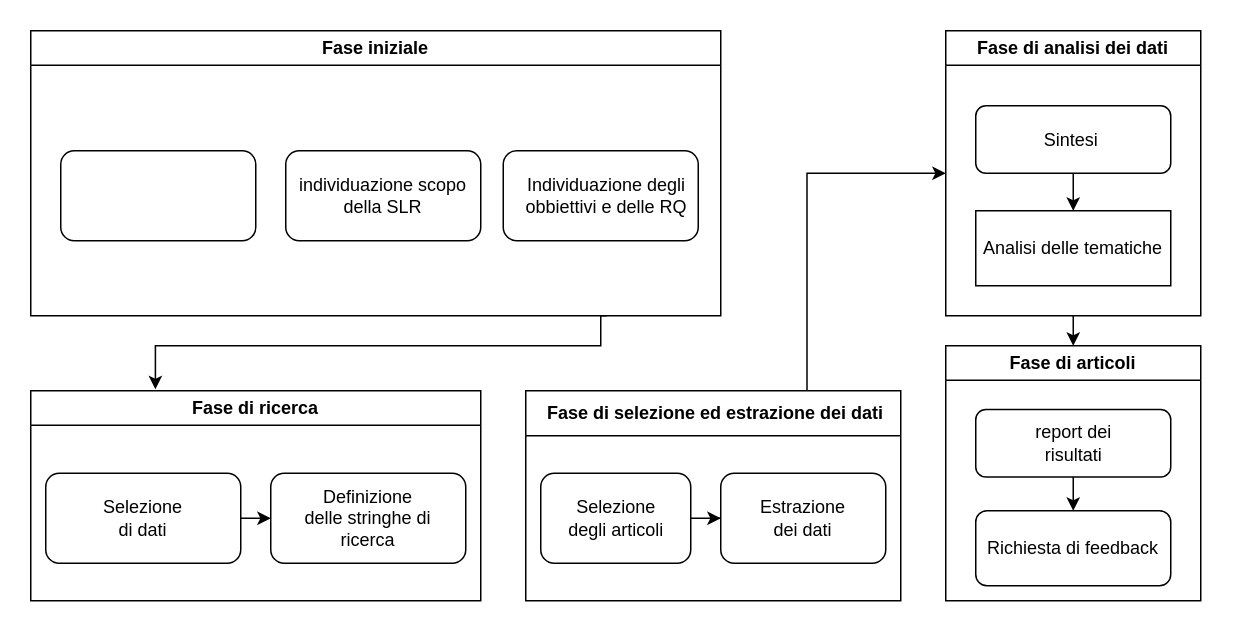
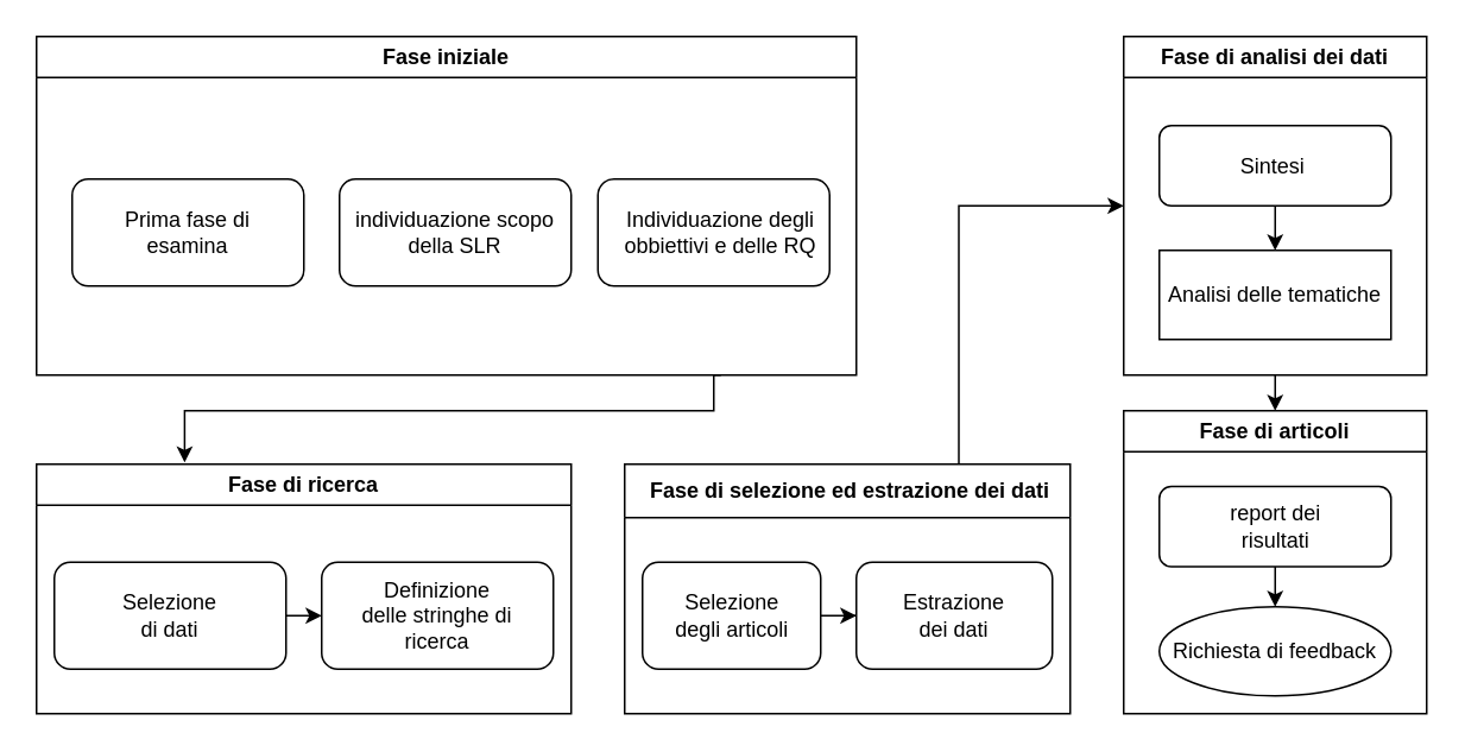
+ <mxCell id="6" value="Prima fase di esamina" style="text;html=1;align=center;verticalAlign=middle;whiteSpace=wrap;rounded=0;" vertex="1" parent="2"><mxGeometry x="35" y="95" width="100" height="30" as="geometry" /></mxCell>
- <mxCell id="33" value="Richiesta di feedback" style="rounded=1;whiteSpace=wrap;html=1;" vertex="1" parent="29"><mxGeometry x="20" y="110" width="130" height="50" as="geometry" /></mxCell>
+ <mxCell id="33" value="Richiesta di feedback" style="ellipse;whiteSpace=wrap;html=1;" vertex="1" parent="29"><mxGeometry x="20" y="110" width="130" height="50" as="geometry" /></mxCell>
